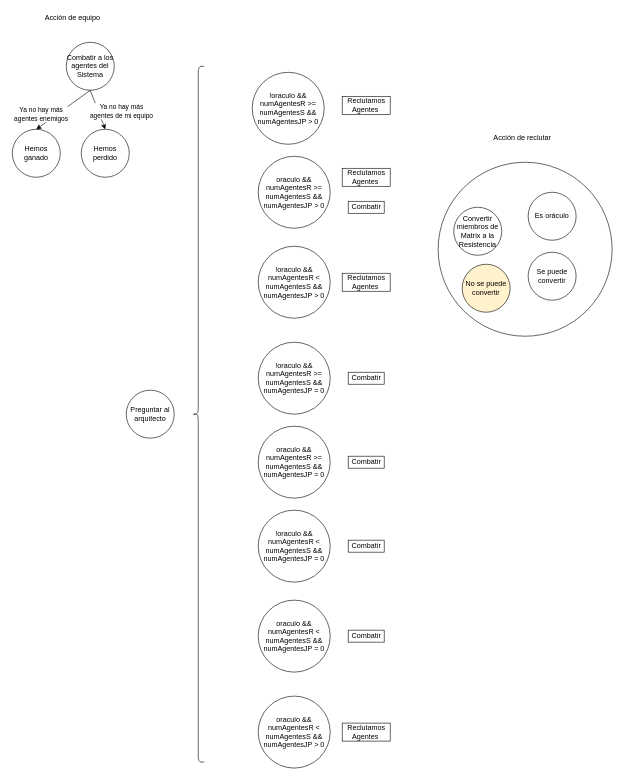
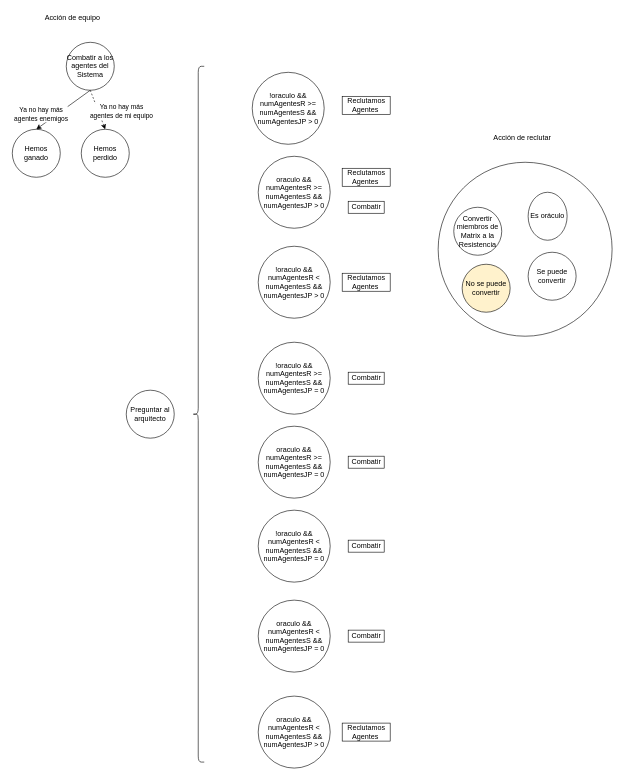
- <mxCell id="10" value="" style="endArrow=classic;html=1;exitX=0.5;exitY=1;exitDx=0;exitDy=0;entryX=0.5;entryY=0;entryDx=0;entryDy=0;" parent="1" source="5" target="7" edge="1"><mxGeometry width="50" height="50" relative="1" as="geometry"><mxPoint x="180" y="185" as="sourcePoint" /><mxPoint x="230" y="135" as="targetPoint" /></mxGeometry></mxCell>
+ <mxCell id="10" value="" style="endArrow=classic;html=1;exitX=0.5;exitY=1;exitDx=0;exitDy=0;entryX=0.5;entryY=0;entryDx=0;entryDy=0;dashed=1;" parent="1" source="5" target="7" edge="1"><mxGeometry width="50" height="50" relative="1" as="geometry"><mxPoint x="180" y="185" as="sourcePoint" /><mxPoint x="230" y="135" as="targetPoint" /></mxGeometry></mxCell>
- <mxCell id="3" value="Es oráculo" style="ellipse;whiteSpace=wrap;html=1;aspect=fixed;" parent="1" vertex="1"><mxGeometry x="880" y="320" width="80" height="80" as="geometry" /></mxCell>
+ <mxCell id="3" value="Es oráculo" style="ellipse;whiteSpace=wrap;html=1;aspect=fixed;" parent="1" vertex="1"><mxGeometry x="880" y="320" width="65" height="80" as="geometry" /></mxCell>
